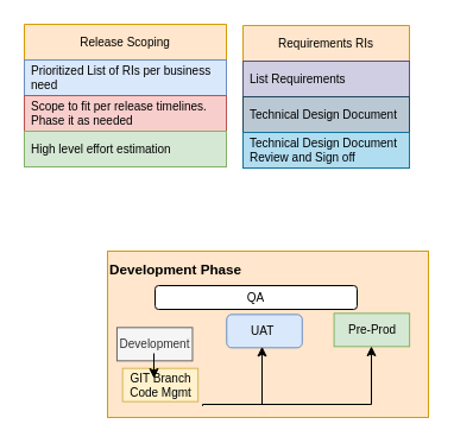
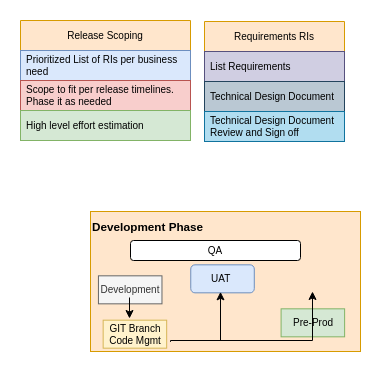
- <mxCell id="15" value="Pre-Prod" style="rounded=0;whiteSpace=wrap;html=1;fontSize=10;fillColor=#d5e8d4;strokeColor=#82b366;" vertex="1" parent="10"><mxGeometry x="190.588" y="52.333" width="63.529" height="28" as="geometry" /></mxCell>
+ <mxCell id="15" value="Pre-Prod" style="rounded=0;whiteSpace=wrap;html=1;fontSize=10;fillColor=#d5e8d4;strokeColor=#82b366;" vertex="1" parent="10"><mxGeometry x="190.588" y="97.333" width="63.529" height="28" as="geometry" /></mxCell>
- <mxCell id="16" value="GIT Branch&lt;br&gt;Code Mgmt" style="rounded=0;whiteSpace=wrap;html=1;fontSize=10;fillColor=#fff2cc;strokeColor=#d6b656;" vertex="1" parent="10"><mxGeometry x="12.647" y="98.667" width="63.529" height="28" as="geometry" /></mxCell>
+ <mxCell id="16" value="GIT Branch&lt;br&gt;Code Mgmt" style="rounded=0;whiteSpace=wrap;html=1;fontSize=10;fillColor=#fff2cc;strokeColor=#d6b656;" vertex="1" parent="10"><mxGeometry x="12.647" y="108.667" width="63.529" height="28" as="geometry" /></mxCell>
